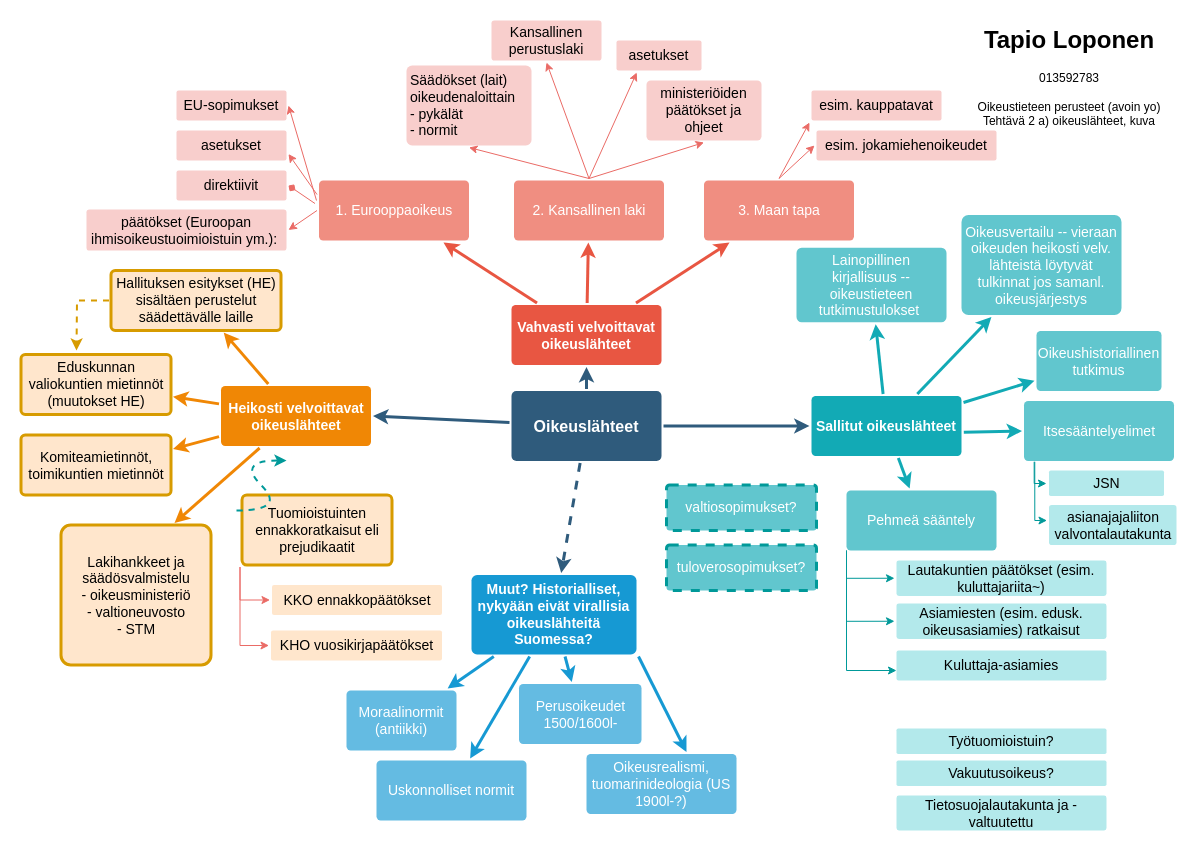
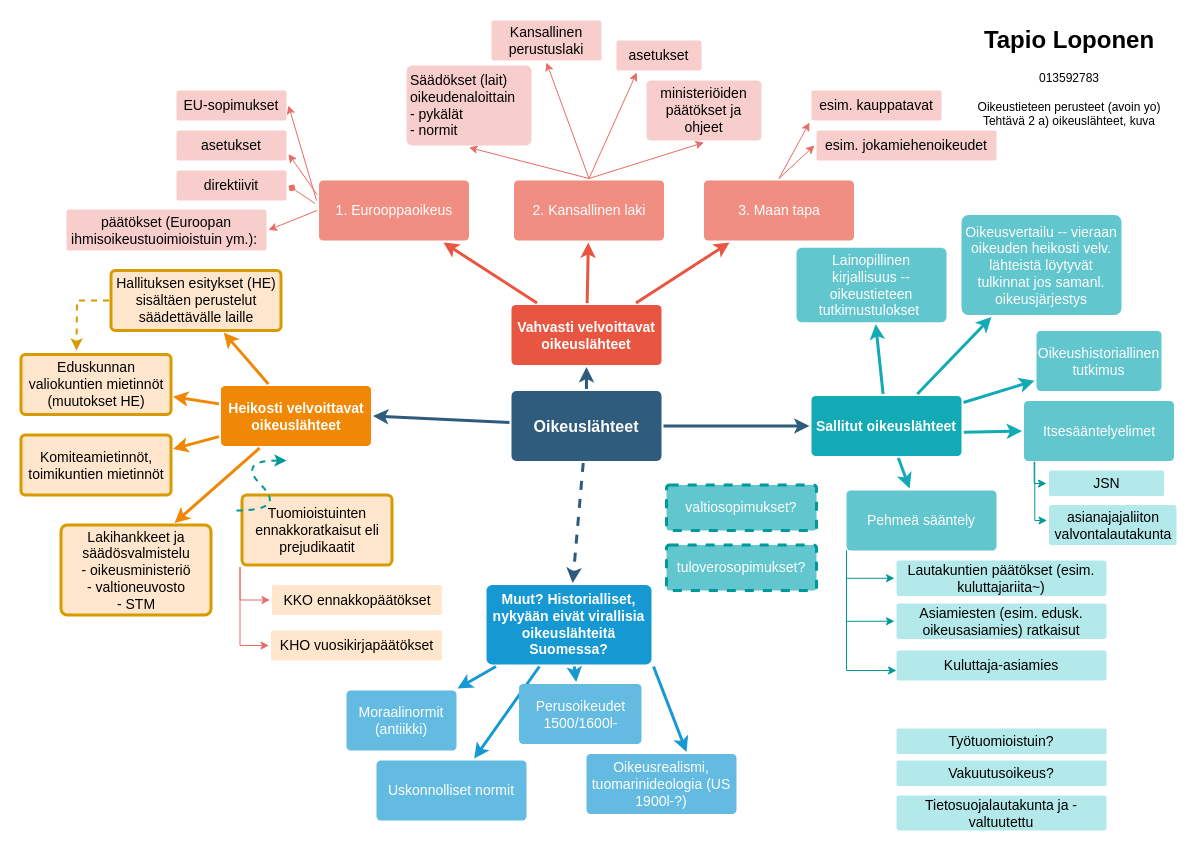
- <mxCell id="42" value="päätökset (Euroopan ihmisoikeustuoimioistuin ym.):&amp;nbsp;" style="rounded=1;whiteSpace=wrap;html=1;shadow=0;labelBackgroundColor=none;strokeColor=none;strokeWidth=3;fontFamily=Helvetica;fontSize=14;align=center;spacing=5;fontStyle=0;arcSize=7;perimeterSpacing=2;fillColor=#F8CECC;" vertex="1" parent="1"><mxGeometry x="86" y="209" width="200" height="41" as="geometry" /></mxCell>
+ <mxCell id="42" value="päätökset (Euroopan ihmisoikeustuoimioistuin ym.):&amp;nbsp;" style="rounded=1;whiteSpace=wrap;html=1;shadow=0;labelBackgroundColor=none;strokeColor=none;strokeWidth=3;fontFamily=Helvetica;fontSize=14;align=center;spacing=5;fontStyle=0;arcSize=7;perimeterSpacing=2;fillColor=#F8CECC;" vertex="1" parent="1"><mxGeometry x="66" y="209" width="200" height="41" as="geometry" /></mxCell>
- <mxCell id="59" value="Lakihankkeet ja säädösvalmistelu&lt;br&gt;- oikeusministeriö&lt;br&gt;- valtioneuvosto&lt;br&gt;- STM" style="rounded=1;whiteSpace=wrap;html=1;shadow=0;labelBackgroundColor=none;strokeColor=#d79b00;strokeWidth=3;fillColor=#ffe6cc;fontFamily=Helvetica;fontSize=14;align=center;spacing=5;arcSize=7;perimeterSpacing=2;" vertex="1" parent="1"><mxGeometry x="60.5" y="524.5" width="150" height="140" as="geometry" /></mxCell>
+ <mxCell id="59" value="Lakihankkeet ja säädösvalmistelu&lt;br&gt;- oikeusministeriö&lt;br&gt;- valtioneuvosto&lt;br&gt;- STM" style="rounded=1;whiteSpace=wrap;html=1;shadow=0;labelBackgroundColor=none;strokeColor=#d79b00;strokeWidth=3;fillColor=#ffe6cc;fontFamily=Helvetica;fontSize=14;align=center;spacing=5;arcSize=7;perimeterSpacing=2;" vertex="1" parent="1"><mxGeometry x="60.5" y="524.5" width="150" height="90" as="geometry" /></mxCell>
- <mxCell id="17" value="Muut? Historialliset, nykyään eivät virallisia oikeuslähteitä Suomessa?" style="rounded=1;whiteSpace=wrap;html=1;shadow=0;labelBackgroundColor=none;strokeColor=none;strokeWidth=3;fillColor=#1699d3;fontFamily=Helvetica;fontSize=14;fontColor=#FFFFFF;align=center;spacing=5;fontStyle=1;arcSize=7;perimeterSpacing=2;" parent="1" vertex="1"><mxGeometry x="471" y="574.5" width="165" height="79.5" as="geometry" /></mxCell>
+ <mxCell id="17" value="Muut? Historialliset, nykyään eivät virallisia oikeuslähteitä Suomessa?" style="rounded=1;whiteSpace=wrap;html=1;shadow=0;labelBackgroundColor=none;strokeColor=none;strokeWidth=3;fillColor=#1699d3;fontFamily=Helvetica;fontSize=14;fontColor=#FFFFFF;align=center;spacing=5;fontStyle=1;arcSize=7;perimeterSpacing=2;" parent="1" vertex="1"><mxGeometry x="486" y="584.5" width="165" height="79.5" as="geometry" /></mxCell>
